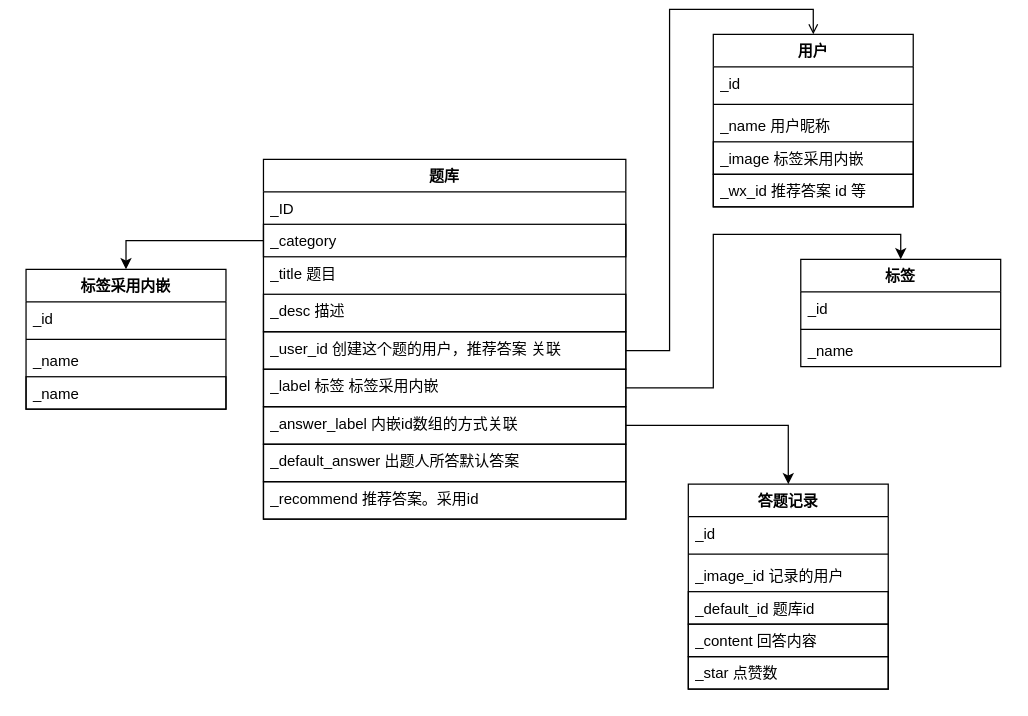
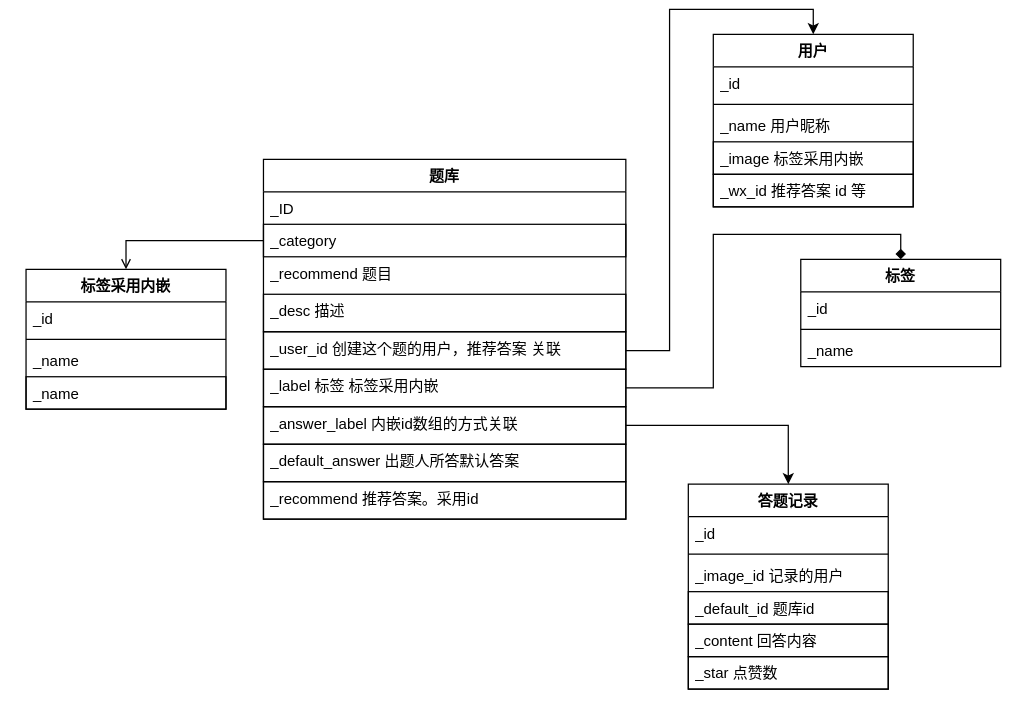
- <mxCell id="3" style="edgeStyle=orthogonalEdgeStyle;rounded=0;orthogonalLoop=1;jettySize=auto;html=1;entryX=0.5;entryY=0;entryDx=0;entryDy=0;endArrow=open;" parent="1" source="11" target="16" edge="1"><mxGeometry relative="1" as="geometry"><mxPoint x="590" y="160" as="targetPoint" /></mxGeometry></mxCell>
+ <mxCell id="3" style="edgeStyle=orthogonalEdgeStyle;rounded=0;orthogonalLoop=1;jettySize=auto;html=1;entryX=0.5;entryY=0;entryDx=0;entryDy=0;" parent="1" source="11" target="16" edge="1"><mxGeometry relative="1" as="geometry"><mxPoint x="590" y="160" as="targetPoint" /></mxGeometry></mxCell>
- <mxCell id="2" style="edgeStyle=orthogonalEdgeStyle;rounded=0;orthogonalLoop=1;jettySize=auto;html=1;exitX=1;exitY=0.5;exitDx=0;exitDy=0;entryX=0.5;entryY=0;entryDx=0;entryDy=0;" parent="1" source="12" target="22" edge="1"><mxGeometry relative="1" as="geometry"><mxPoint x="690" y="285" as="targetPoint" /></mxGeometry></mxCell>
+ <mxCell id="2" style="edgeStyle=orthogonalEdgeStyle;rounded=0;orthogonalLoop=1;jettySize=auto;html=1;exitX=1;exitY=0.5;exitDx=0;exitDy=0;entryX=0.5;entryY=0;entryDx=0;entryDy=0;endArrow=diamond;" parent="1" source="12" target="22" edge="1"><mxGeometry relative="1" as="geometry"><mxPoint x="690" y="285" as="targetPoint" /></mxGeometry></mxCell>
- <mxCell id="5" style="edgeStyle=orthogonalEdgeStyle;rounded=0;orthogonalLoop=1;jettySize=auto;html=1;entryX=0.5;entryY=0;entryDx=0;entryDy=0;" parent="1" source="8" target="33" edge="1"><mxGeometry relative="1" as="geometry" /></mxCell>
+ <mxCell id="5" style="edgeStyle=orthogonalEdgeStyle;rounded=0;orthogonalLoop=1;jettySize=auto;html=1;entryX=0.5;entryY=0;entryDx=0;entryDy=0;endArrow=open;" parent="1" source="8" target="33" edge="1"><mxGeometry relative="1" as="geometry" /></mxCell>
- <mxCell id="9" value="_title 题目" style="text;strokeColor=none;fillColor=none;align=left;verticalAlign=top;spacingLeft=4;spacingRight=4;overflow=hidden;rotatable=0;points=[[0,0.5],[1,0.5]];portConstraint=eastwest;" parent="6" vertex="1"><mxGeometry y="78" width="290" height="30" as="geometry" /></mxCell>
+ <mxCell id="9" value="_recommend 题目" style="text;strokeColor=none;fillColor=none;align=left;verticalAlign=top;spacingLeft=4;spacingRight=4;overflow=hidden;rotatable=0;points=[[0,0.5],[1,0.5]];portConstraint=eastwest;" parent="6" vertex="1"><mxGeometry y="78" width="290" height="30" as="geometry" /></mxCell>
